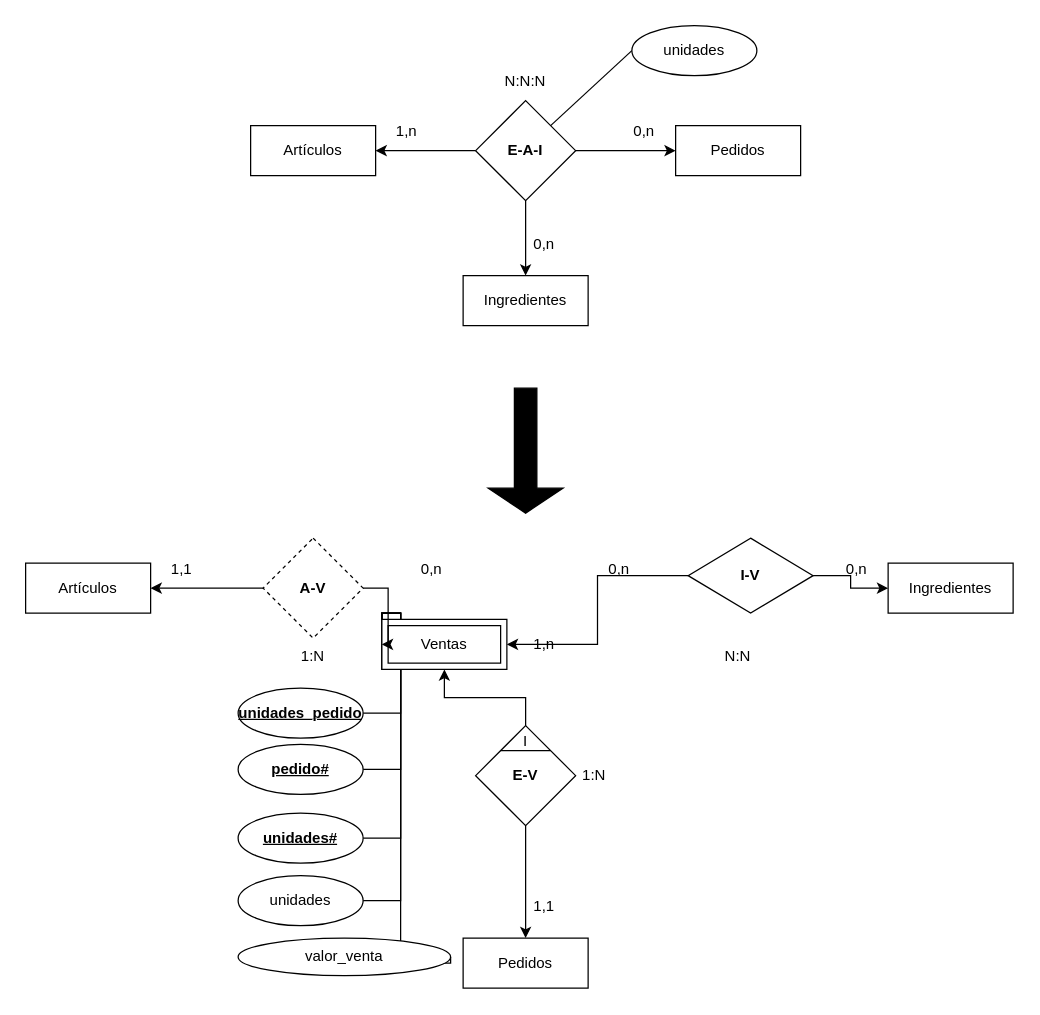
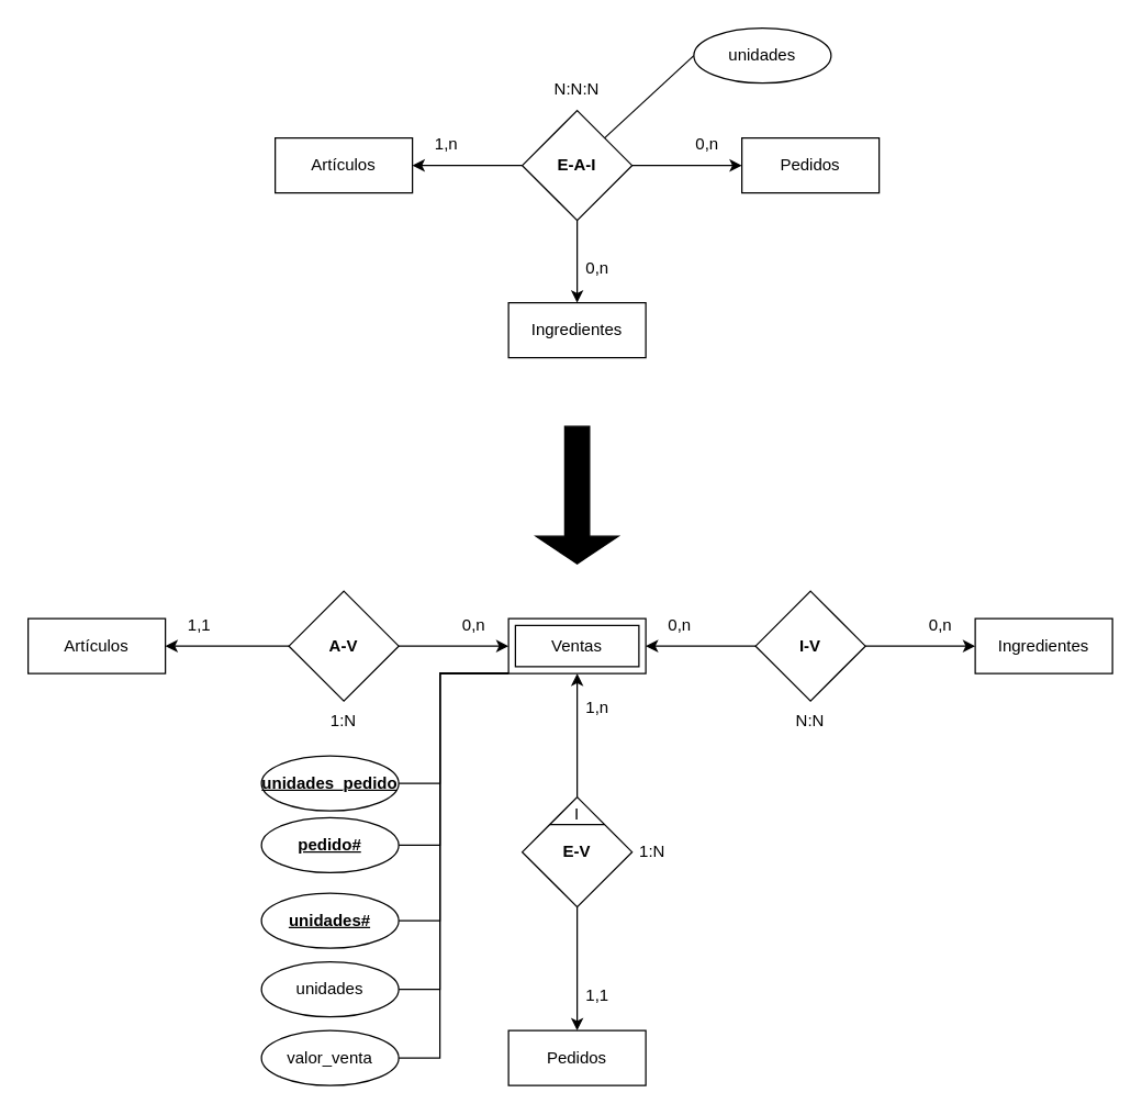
- <mxCell id="23" value="I-V" style="rhombus;whiteSpace=wrap;html=1;fontStyle=1" vertex="1" parent="1"><mxGeometry x="550" y="430" width="100" height="60" as="geometry" /></mxCell>
+ <mxCell id="23" value="I-V" style="rhombus;whiteSpace=wrap;html=1;fontStyle=1" vertex="1" parent="1"><mxGeometry x="550" y="430" width="80" height="80" as="geometry" /></mxCell>
- <mxCell id="20" value="A-V" style="rhombus;whiteSpace=wrap;html=1;fontStyle=1;dashed=1;" vertex="1" parent="1"><mxGeometry x="210" y="430" width="80" height="80" as="geometry" /></mxCell>
+ <mxCell id="20" value="A-V" style="rhombus;whiteSpace=wrap;html=1;fontStyle=1" vertex="1" parent="1"><mxGeometry x="210" y="430" width="80" height="80" as="geometry" /></mxCell>
- <mxCell id="16" value="Ventas" style="shape=ext;margin=3;double=1;whiteSpace=wrap;html=1;align=center;" vertex="1" parent="1"><mxGeometry x="305" y="495" width="100" height="40" as="geometry" /></mxCell>
+ <mxCell id="16" value="Ventas" style="shape=ext;margin=3;double=1;whiteSpace=wrap;html=1;align=center;" vertex="1" parent="1"><mxGeometry x="370" y="450" width="100" height="40" as="geometry" /></mxCell>
- <mxCell id="41" value="valor_venta" style="ellipse;whiteSpace=wrap;html=1;align=center;" vertex="1" parent="1"><mxGeometry x="190" y="750" width="170" height="30" as="geometry" /></mxCell>
+ <mxCell id="41" value="valor_venta" style="ellipse;whiteSpace=wrap;html=1;align=center;" vertex="1" parent="1"><mxGeometry x="190" y="750" width="100" height="40" as="geometry" /></mxCell>
